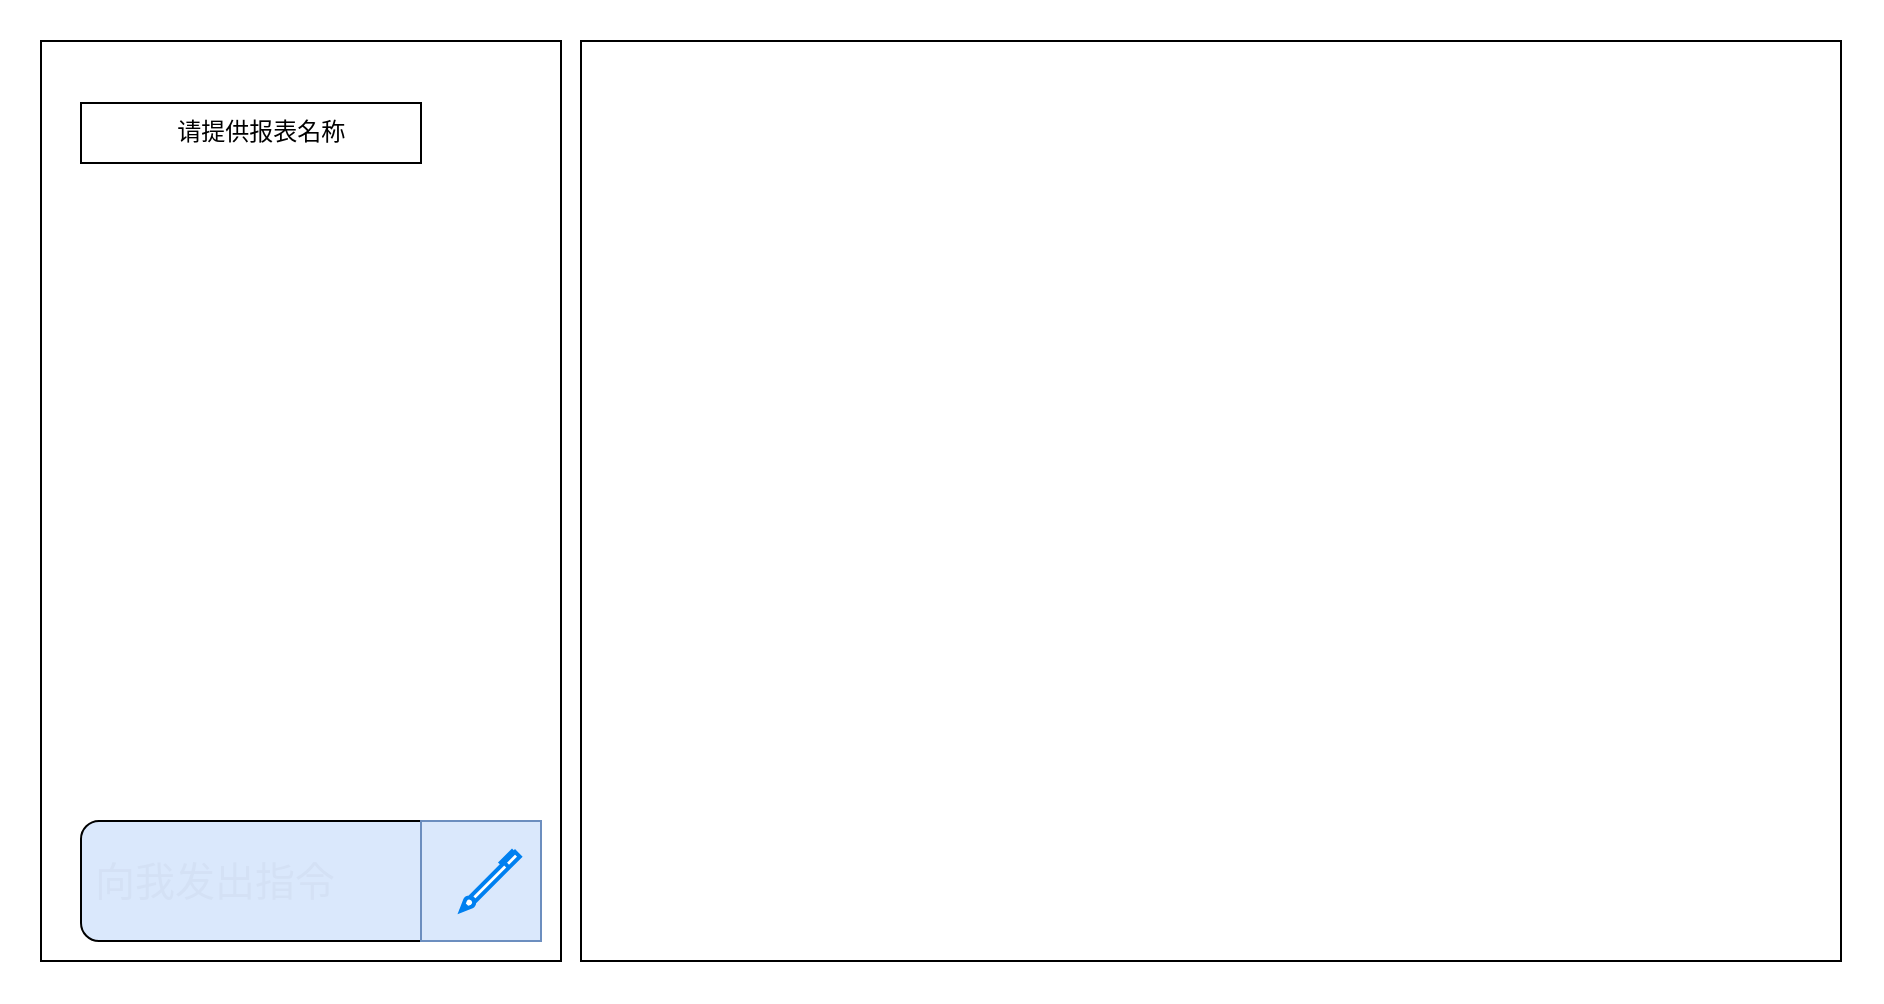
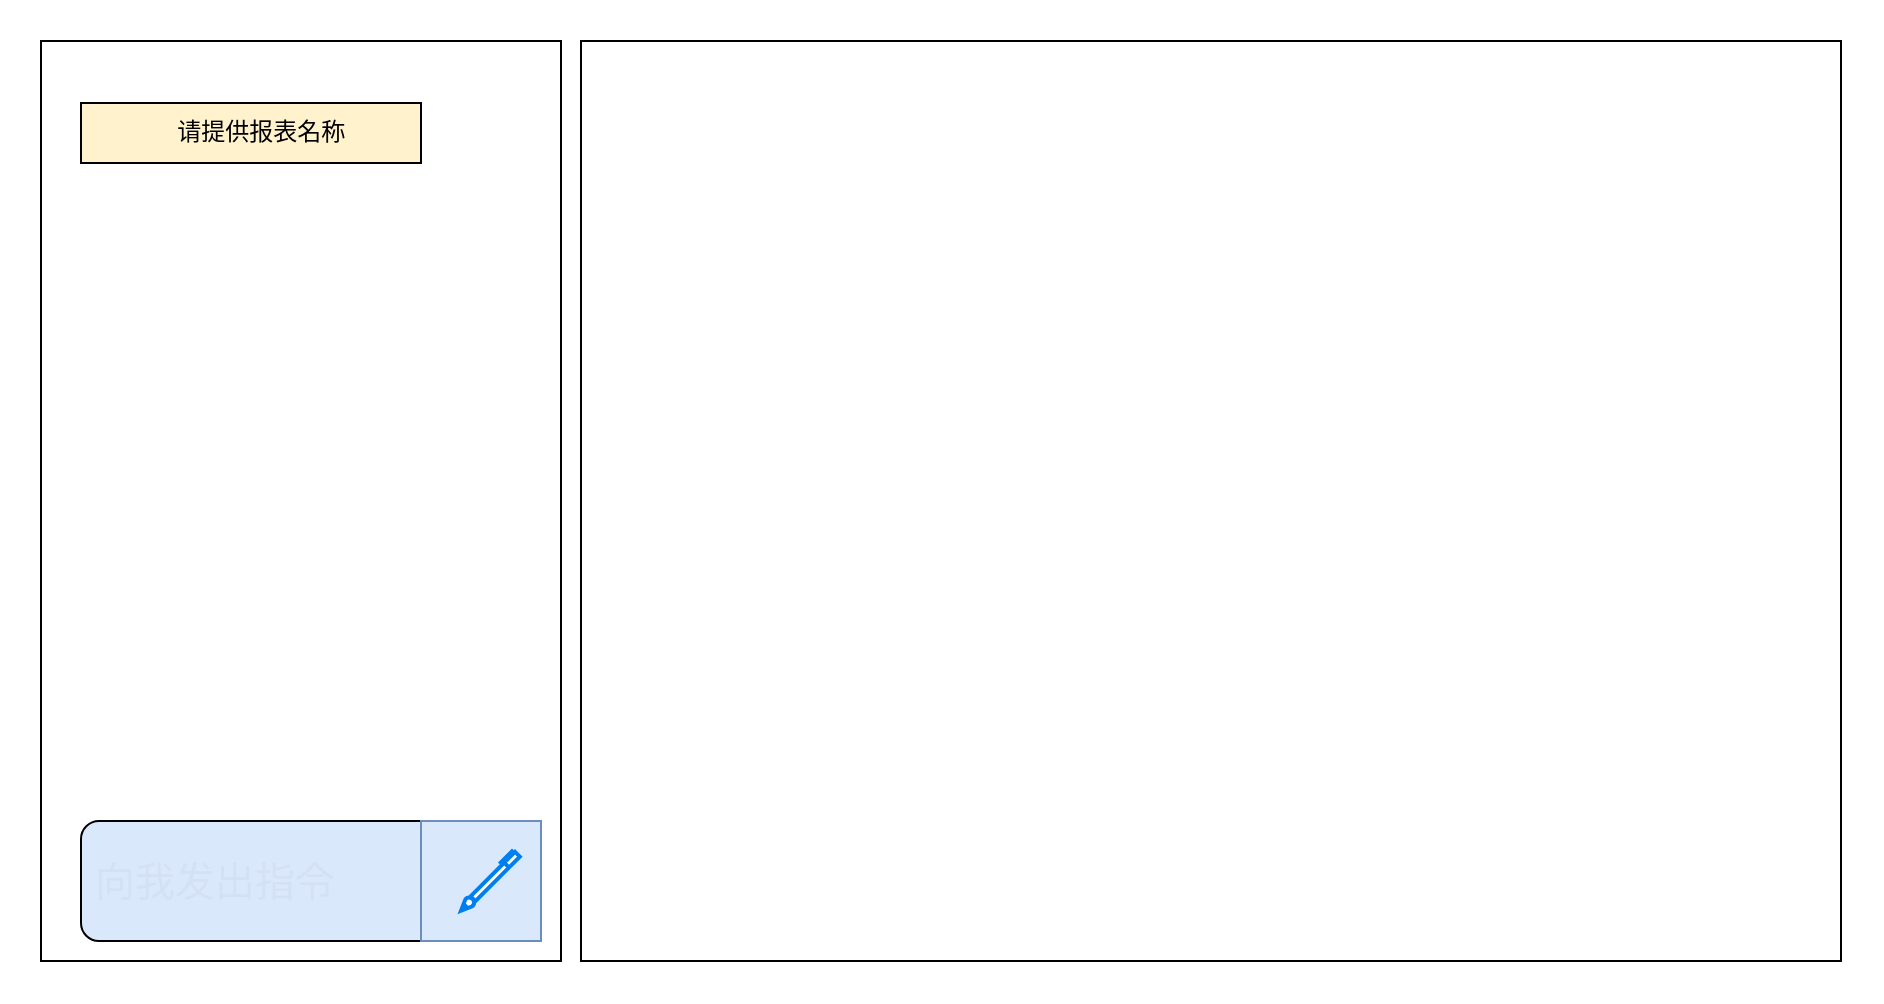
- <mxCell id="3" value="&amp;nbsp; &amp;nbsp; &amp;nbsp; &amp;nbsp; &amp;nbsp; &amp;nbsp; &amp;nbsp; 请提供报表名称" style="rounded=0;whiteSpace=wrap;html=1;align=left;" vertex="1" parent="1"><mxGeometry x="40" y="51" width="170" height="30" as="geometry" /></mxCell>
+ <mxCell id="3" value="&amp;nbsp; &amp;nbsp; &amp;nbsp; &amp;nbsp; &amp;nbsp; &amp;nbsp; &amp;nbsp; 请提供报表名称" style="rounded=0;whiteSpace=wrap;html=1;align=left;fillColor=#fff2cc;" vertex="1" parent="1"><mxGeometry x="40" y="51" width="170" height="30" as="geometry" /></mxCell>
